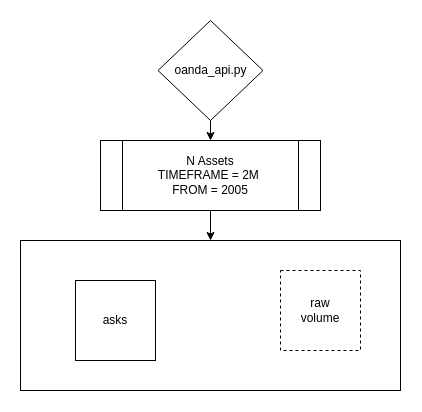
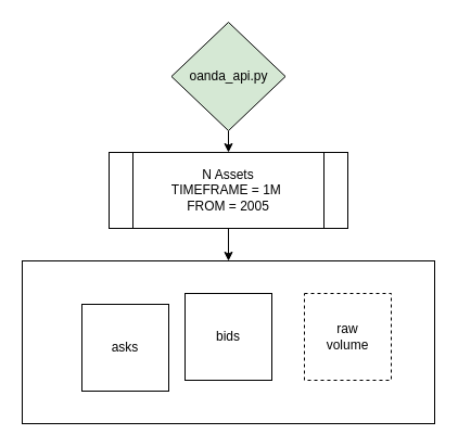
- <mxCell id="9" value="oanda_api.py" style="rhombus;whiteSpace=wrap;html=1;" vertex="1" parent="1"><mxGeometry x="157.5" width="105" height="100" as="geometry" y="20" /></mxCell>
+ <mxCell id="9" value="oanda_api.py" style="rhombus;whiteSpace=wrap;html=1;fillColor=#d5e8d4;" vertex="1" parent="1"><mxGeometry x="157.5" width="105" height="100" as="geometry" y="20" /></mxCell>
- <mxCell id="6" value="N Assets&lt;br&gt;TIMEFRAME = 2M&amp;nbsp;&lt;br&gt;FROM = 2005&lt;br&gt;" style="shape=process;whiteSpace=wrap;html=1;backgroundOutline=1;" parent="1" vertex="1"><mxGeometry x="100" y="140" width="220" height="70" as="geometry" /></mxCell>
+ <mxCell id="6" value="N Assets&lt;br&gt;TIMEFRAME = 1M&amp;nbsp;&lt;br&gt;FROM = 2005&lt;br&gt;" style="shape=process;whiteSpace=wrap;html=1;backgroundOutline=1;" parent="1" vertex="1"><mxGeometry x="100" y="140" width="220" height="70" as="geometry" /></mxCell>
+ <mxCell id="4" value="bids" style="whiteSpace=wrap;html=1;aspect=fixed;" parent="1" vertex="1"><mxGeometry x="170" y="270" width="80" height="80" as="geometry" /></mxCell>
